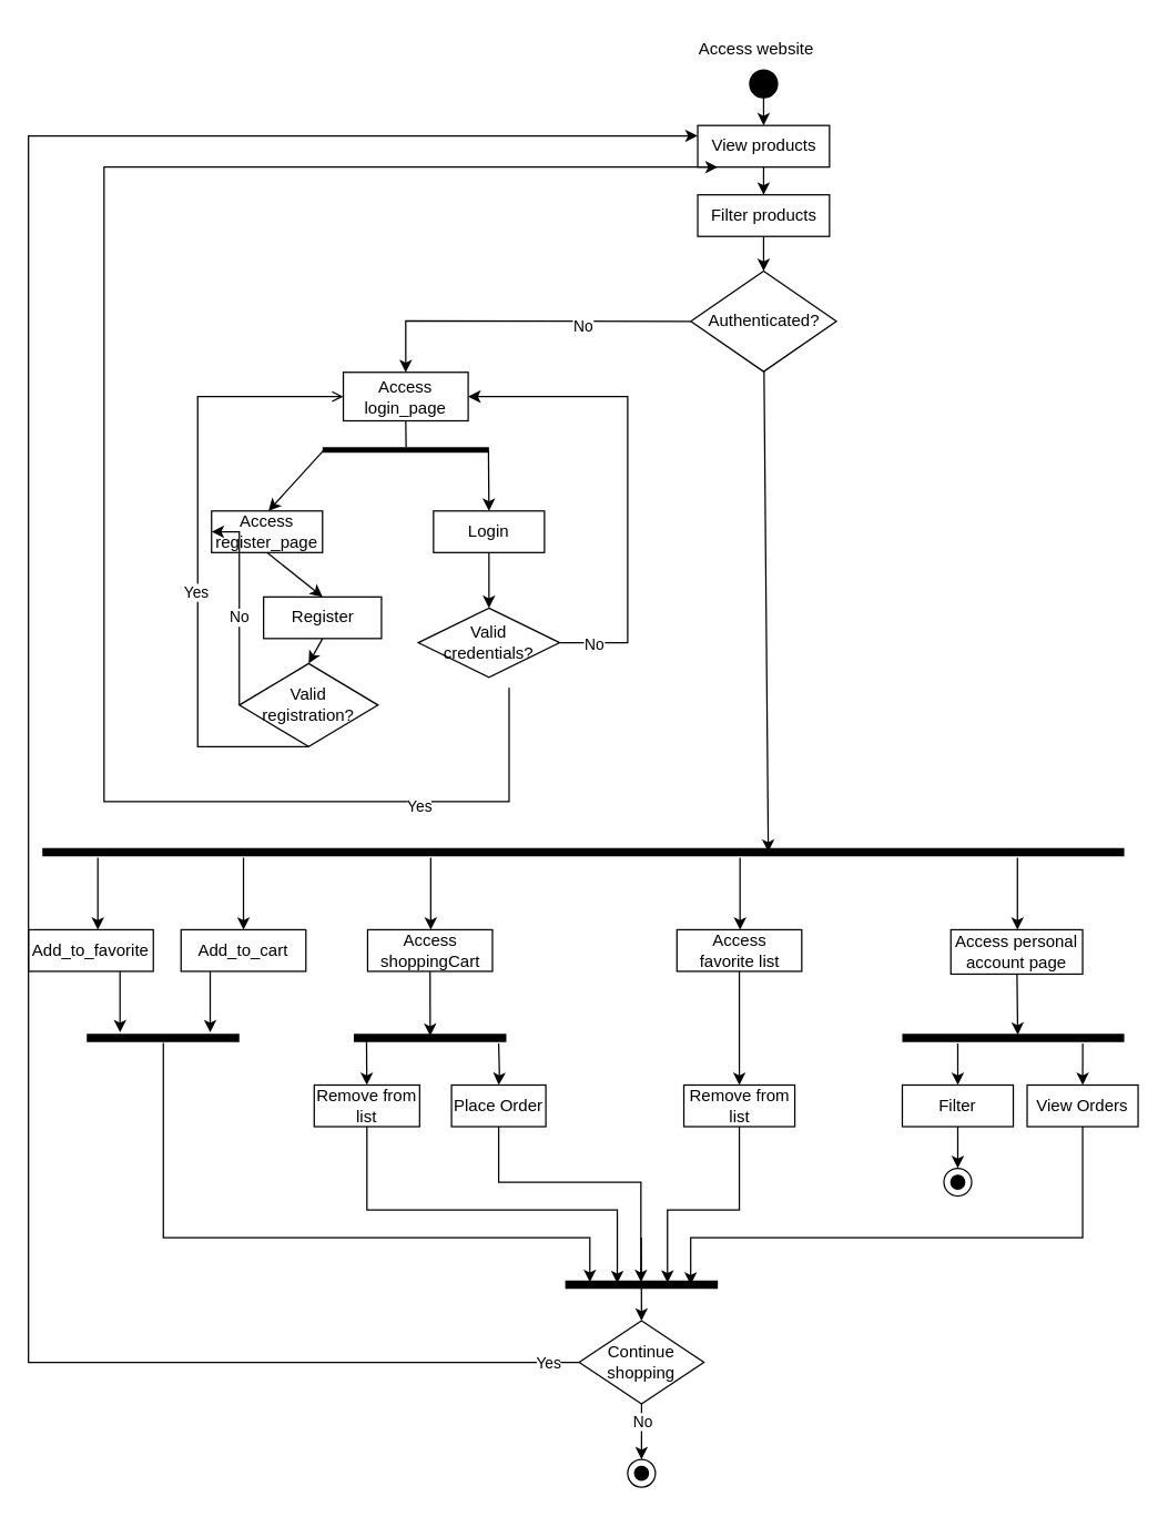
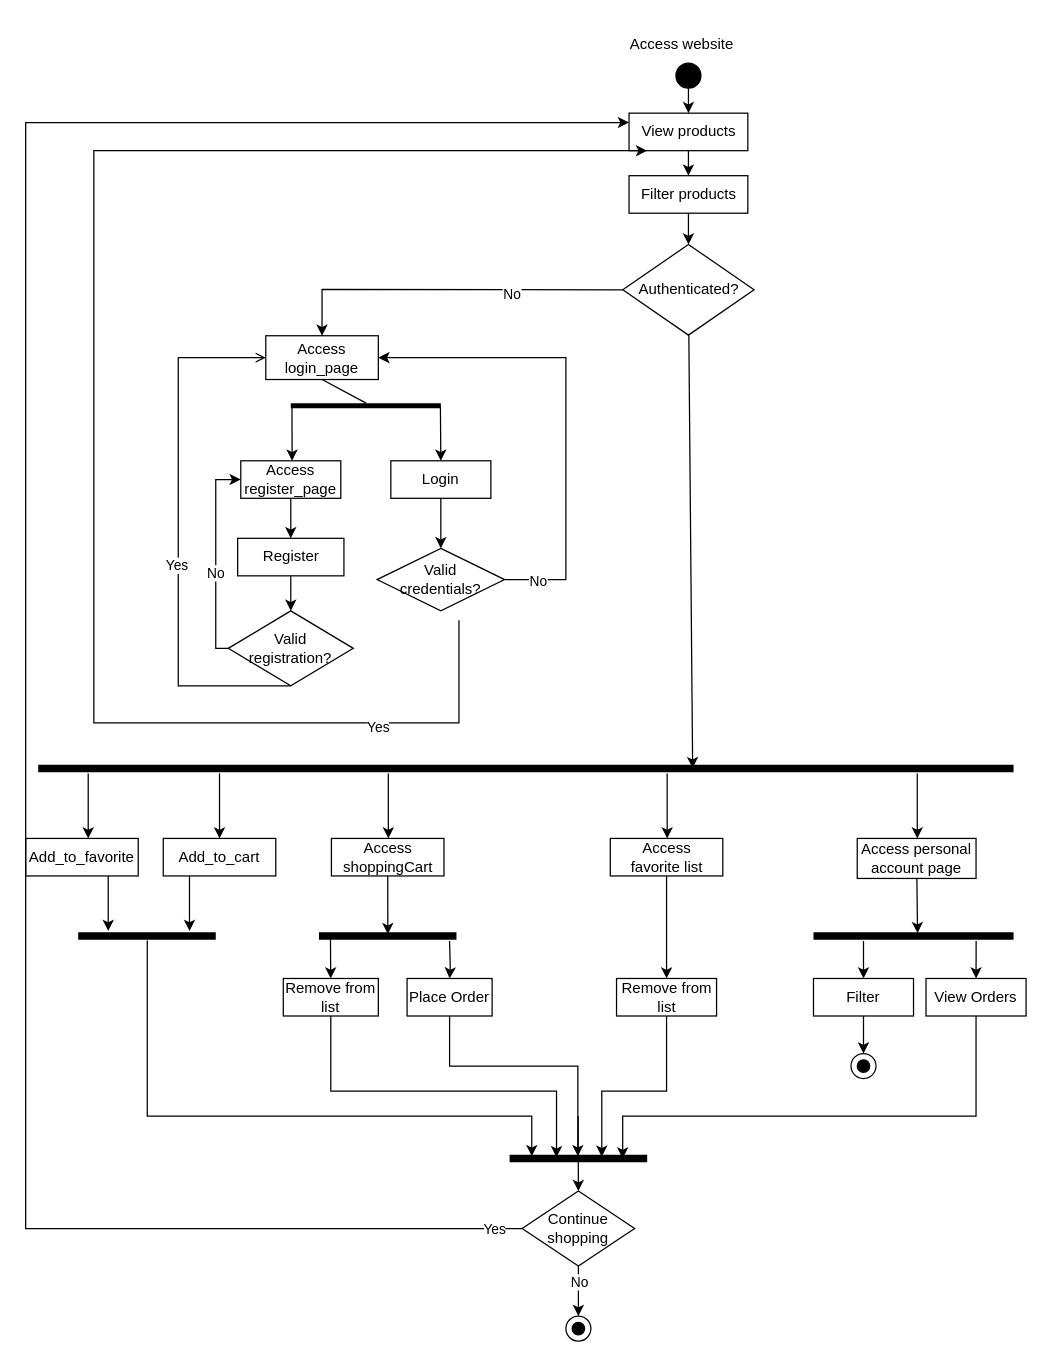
- <mxCell id="23" value="Access&lt;br&gt;login_page" style="rounded=0;whiteSpace=wrap;html=1;fillColor=#FFFFFF;" parent="1" vertex="1"><mxGeometry x="247" y="268" width="90" height="35" as="geometry" /></mxCell>
+ <mxCell id="23" value="Access&lt;br&gt;login_page" style="rounded=0;whiteSpace=wrap;html=1;fillColor=#FFFFFF;" parent="1" vertex="1"><mxGeometry x="212" y="268" width="90" height="35" as="geometry" /></mxCell>
- <mxCell id="29" value="Access&lt;br&gt;register_page" style="rounded=0;whiteSpace=wrap;html=1;strokeColor=#000000;fillColor=#FFFFFF;" parent="1" vertex="1"><mxGeometry x="152" y="368" width="80" height="30" as="geometry" /></mxCell>
+ <mxCell id="29" value="Access&lt;br&gt;register_page" style="rounded=0;whiteSpace=wrap;html=1;strokeColor=#000000;fillColor=#FFFFFF;" parent="1" vertex="1"><mxGeometry x="192" y="368" width="80" height="30" as="geometry" /></mxCell>
- <mxCell id="36" value="Valid&lt;br&gt;registration?" style="rhombus;whiteSpace=wrap;html=1;strokeColor=#000000;fillColor=#FFFFFF;" parent="1" vertex="1"><mxGeometry x="172" y="478" width="100" height="60" as="geometry" /></mxCell>
+ <mxCell id="36" value="Valid&lt;br&gt;registration?" style="rhombus;whiteSpace=wrap;html=1;strokeColor=#000000;fillColor=#FFFFFF;" parent="1" vertex="1"><mxGeometry x="182" y="488" width="100" height="60" as="geometry" /></mxCell>
